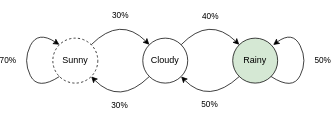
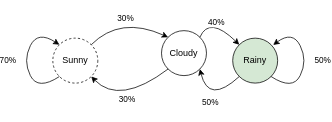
- <mxCell id="3" value="Cloudy" style="ellipse;whiteSpace=wrap;html=1;" vertex="1" parent="1"><mxGeometry x="180" y="50" width="60" height="60" as="geometry" /></mxCell>
+ <mxCell id="3" value="Cloudy" style="ellipse;whiteSpace=wrap;html=1;" vertex="1" parent="1"><mxGeometry x="205" y="40" width="60" height="60" as="geometry" /></mxCell>
